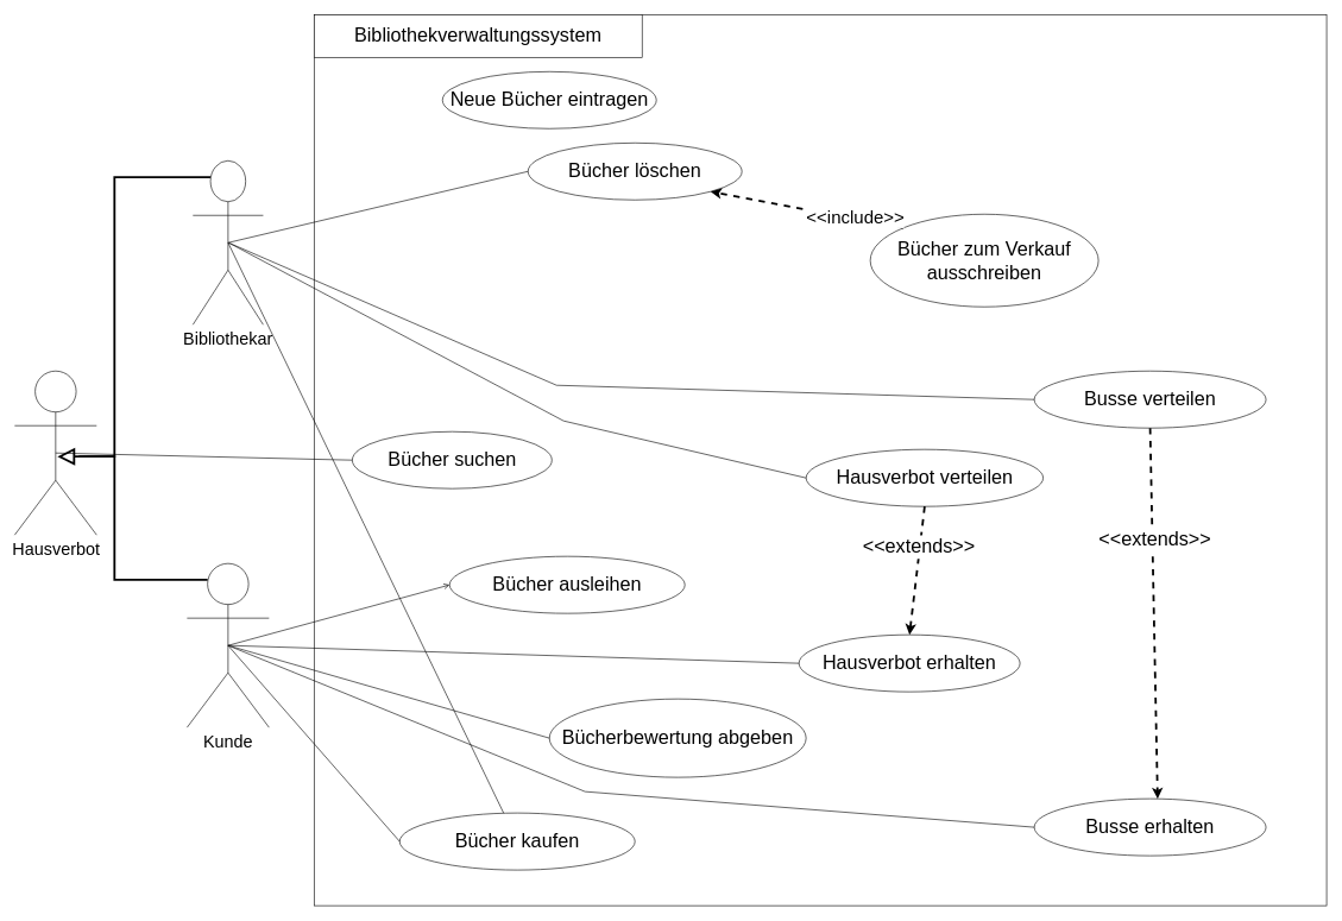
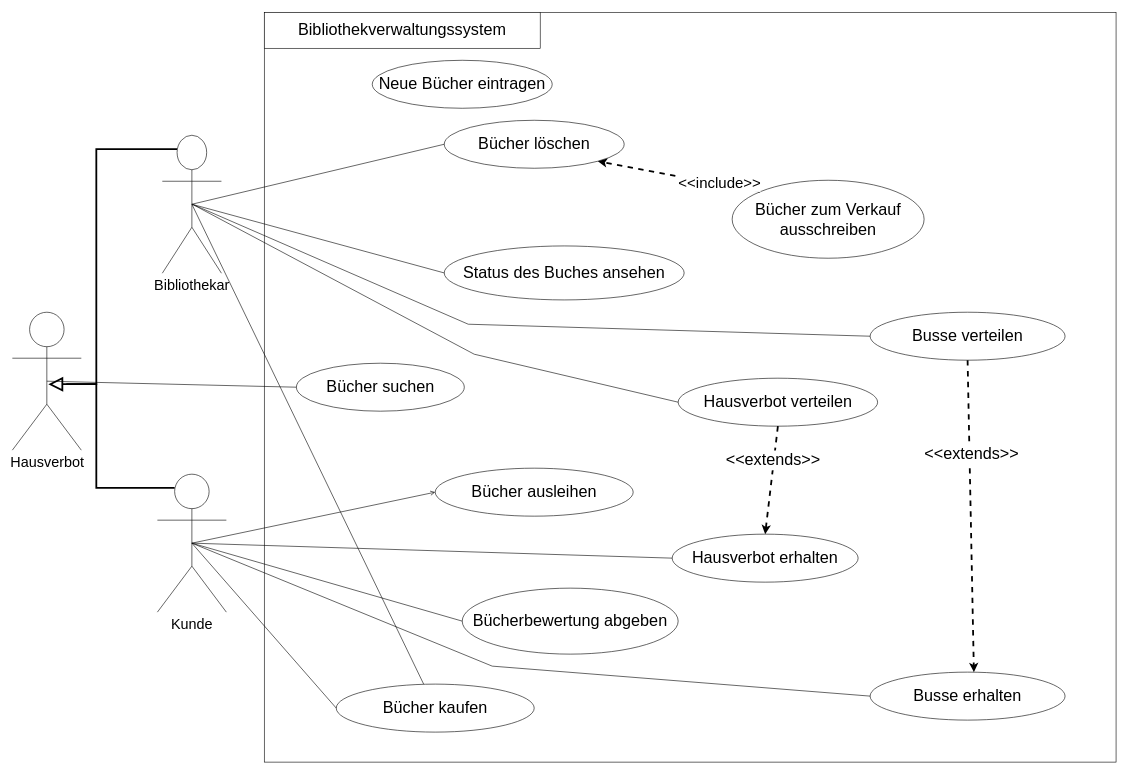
+ <mxCell id="19" value="" style="endArrow=none;html=1;rounded=0;fontSize=27;entryX=0;entryY=0.5;entryDx=0;entryDy=0;exitX=0.5;exitY=0.5;exitDx=0;exitDy=0;exitPerimeter=0;" parent="1" source="3" target="7" edge="1"><mxGeometry width="50" height="50" relative="1" as="geometry"><mxPoint x="440" y="680" as="sourcePoint" /><mxPoint x="490" y="630" as="targetPoint" /></mxGeometry></mxCell>
+ <mxCell id="7" value="Status des Buches ansehen" style="ellipse;whiteSpace=wrap;html=1;fontSize=27;" parent="1" vertex="1"><mxGeometry x="740" y="409.5" width="400" height="90" as="geometry" /></mxCell>
- <mxCell id="11" value="Bücher ausleihen" style="ellipse;whiteSpace=wrap;html=1;fontSize=27;" parent="1" vertex="1"><mxGeometry x="630" y="780" width="330" height="80" as="geometry" /></mxCell>
+ <mxCell id="11" value="Bücher ausleihen" style="ellipse;whiteSpace=wrap;html=1;fontSize=27;" parent="1" vertex="1"><mxGeometry x="725" y="780" width="330" height="80" as="geometry" /></mxCell>
